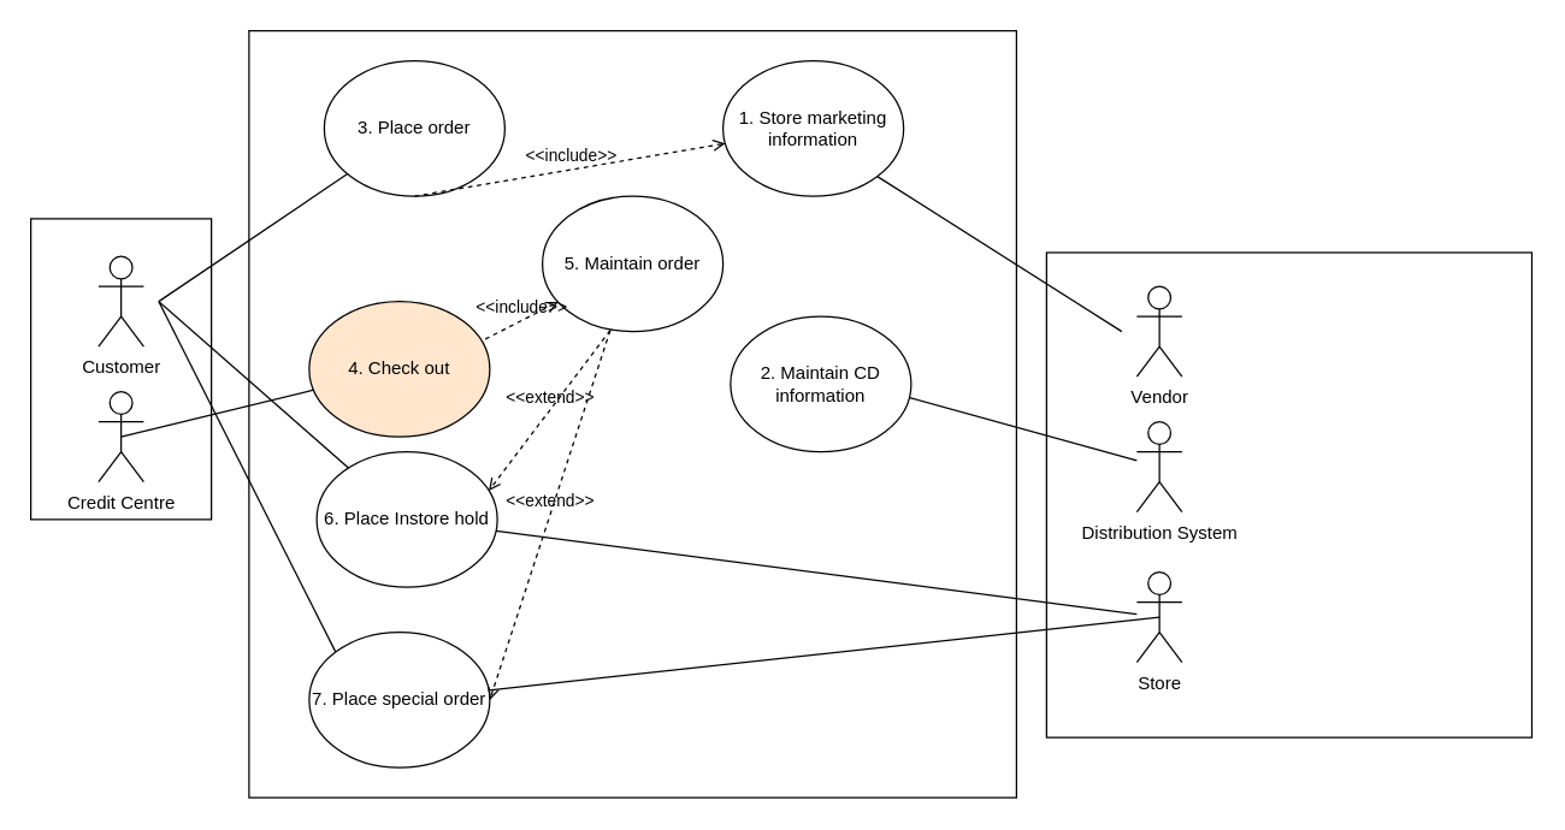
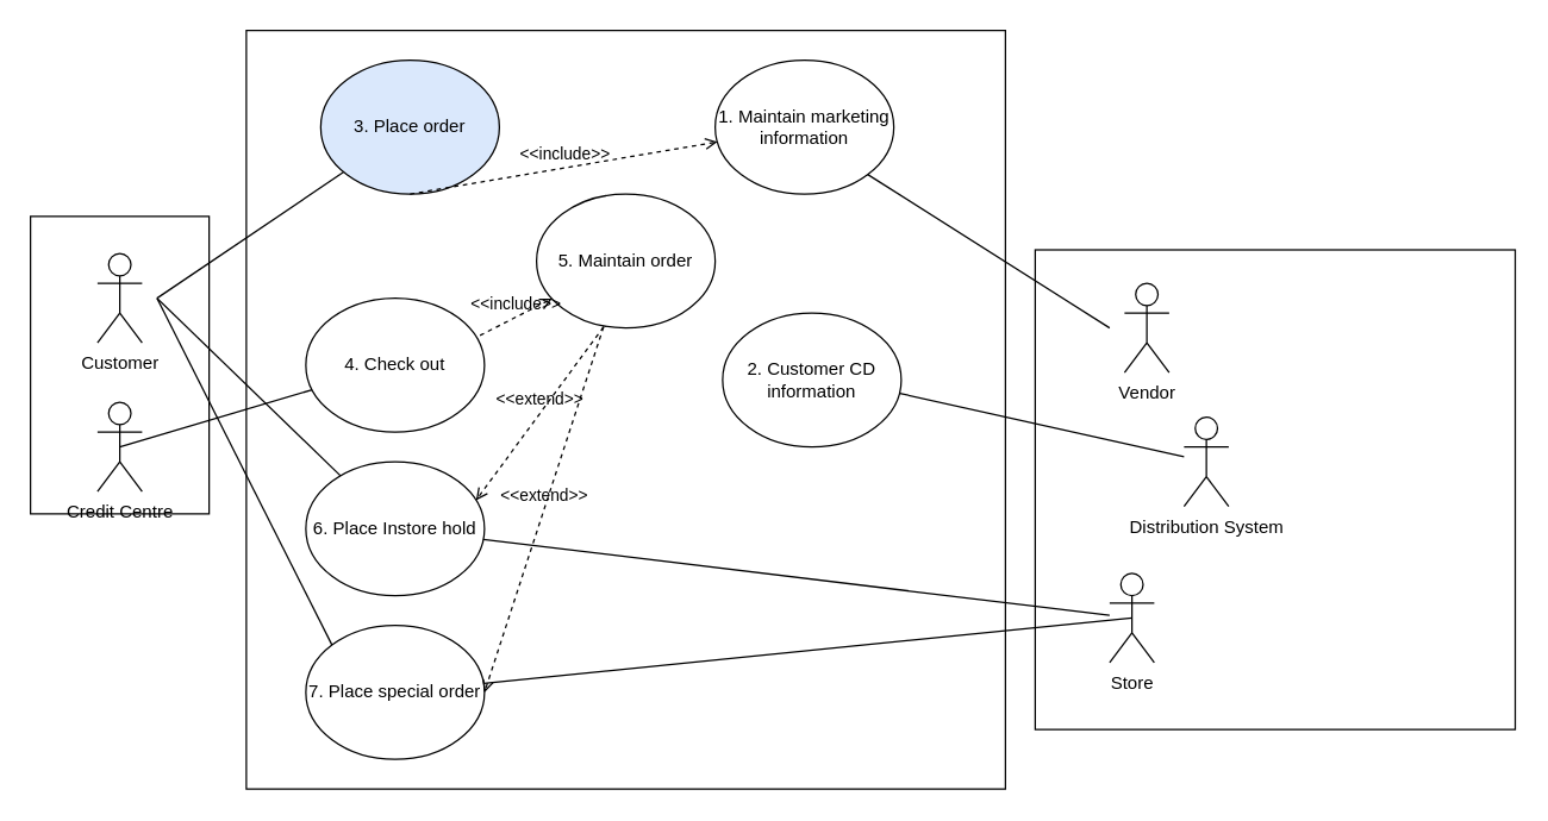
- <mxCell id="7" value="3. Place order" style="ellipse;whiteSpace=wrap;html=1;" parent="1" vertex="1"><mxGeometry x="215" y="40" width="120" height="90" as="geometry" /></mxCell>
+ <mxCell id="7" value="3. Place order" style="ellipse;whiteSpace=wrap;html=1;fillColor=#dae8fc;" parent="1" vertex="1"><mxGeometry x="215" y="40" width="120" height="90" as="geometry" /></mxCell>
- <mxCell id="11" value="1. Store marketing information" style="ellipse;whiteSpace=wrap;html=1;" parent="1" vertex="1"><mxGeometry x="480" y="40" width="120" height="90" as="geometry" /></mxCell>
+ <mxCell id="11" value="1. Maintain marketing information" style="ellipse;whiteSpace=wrap;html=1;" parent="1" vertex="1"><mxGeometry x="480" y="40" width="120" height="90" as="geometry" /></mxCell>
- <mxCell id="8" value="4. Check out" style="ellipse;whiteSpace=wrap;html=1;fillColor=#ffe6cc;" parent="1" vertex="1"><mxGeometry x="205" y="200" width="120" height="90" as="geometry" /></mxCell>
+ <mxCell id="8" value="4. Check out" style="ellipse;whiteSpace=wrap;html=1;" parent="1" vertex="1"><mxGeometry x="205" y="200" width="120" height="90" as="geometry" /></mxCell>
- <mxCell id="12" value="2. Maintain CD information" style="ellipse;whiteSpace=wrap;html=1;" parent="1" vertex="1"><mxGeometry x="485" y="210" width="120" height="90" as="geometry" /></mxCell>
+ <mxCell id="12" value="2. Customer CD information" style="ellipse;whiteSpace=wrap;html=1;" parent="1" vertex="1"><mxGeometry x="485" y="210" width="120" height="90" as="geometry" /></mxCell>
- <mxCell id="22" value="Credit Centre&lt;br&gt;" style="shape=umlActor;verticalLabelPosition=bottom;verticalAlign=top;html=1;outlineConnect=0;" parent="1" vertex="1"><mxGeometry x="65" y="260" width="30" height="60" as="geometry" /></mxCell>
+ <mxCell id="22" value="Credit Centre&lt;br&gt;" style="shape=umlActor;verticalLabelPosition=bottom;verticalAlign=top;html=1;outlineConnect=0;" parent="1" vertex="1"><mxGeometry x="65" y="270" width="30" height="60" as="geometry" /></mxCell>
- <mxCell id="24" value="Distribution System&lt;br&gt;" style="shape=umlActor;verticalLabelPosition=bottom;verticalAlign=top;html=1;outlineConnect=0;" parent="1" vertex="1"><mxGeometry x="755" y="280" width="30" height="60" as="geometry" /></mxCell>
+ <mxCell id="24" value="Distribution System&lt;br&gt;" style="shape=umlActor;verticalLabelPosition=bottom;verticalAlign=top;html=1;outlineConnect=0;" parent="1" vertex="1"><mxGeometry x="795" y="280" width="30" height="60" as="geometry" /></mxCell>
- <mxCell id="10" value="6. Place Instore hold" style="ellipse;whiteSpace=wrap;html=1;" parent="1" vertex="1"><mxGeometry x="210" y="300" width="120" height="90" as="geometry" /></mxCell>
+ <mxCell id="10" value="6. Place Instore hold" style="ellipse;whiteSpace=wrap;html=1;" parent="1" vertex="1"><mxGeometry x="205" y="310" width="120" height="90" as="geometry" /></mxCell>
- <mxCell id="26" value="Store" style="shape=umlActor;verticalLabelPosition=bottom;verticalAlign=top;html=1;outlineConnect=0;" vertex="1" parent="1"><mxGeometry x="755" y="380" width="30" height="60" as="geometry" /></mxCell>
+ <mxCell id="26" value="Store" style="shape=umlActor;verticalLabelPosition=bottom;verticalAlign=top;html=1;outlineConnect=0;" vertex="1" parent="1"><mxGeometry x="745" y="385" width="30" height="60" as="geometry" /></mxCell>
